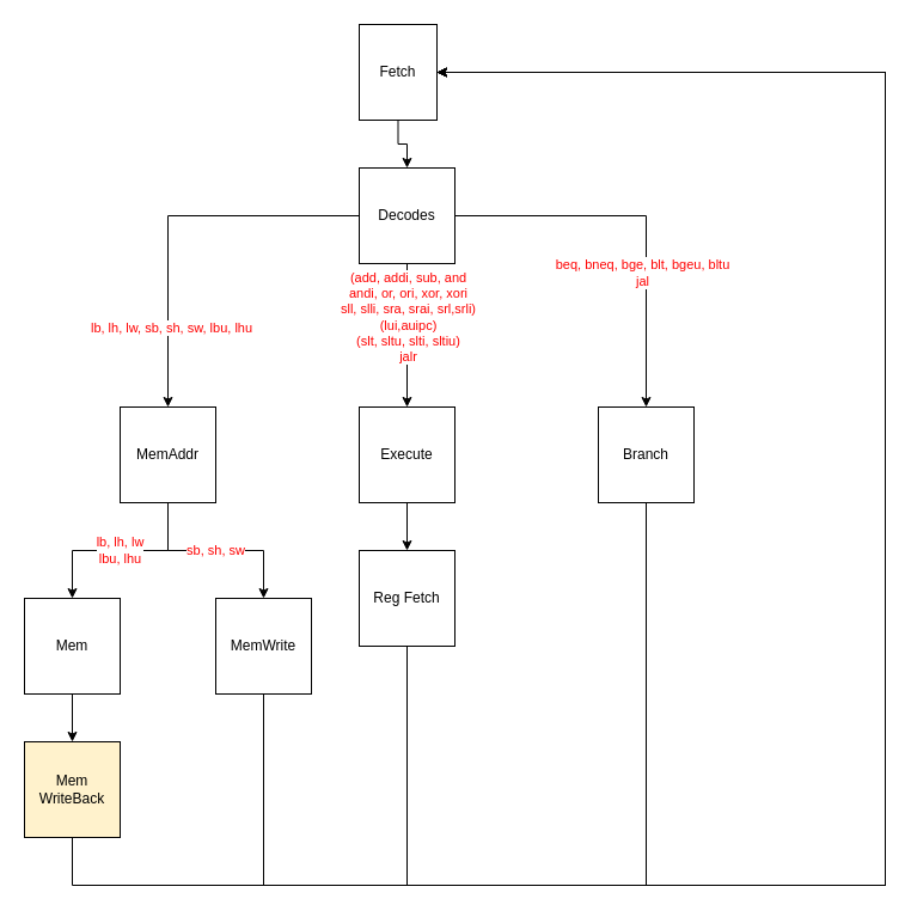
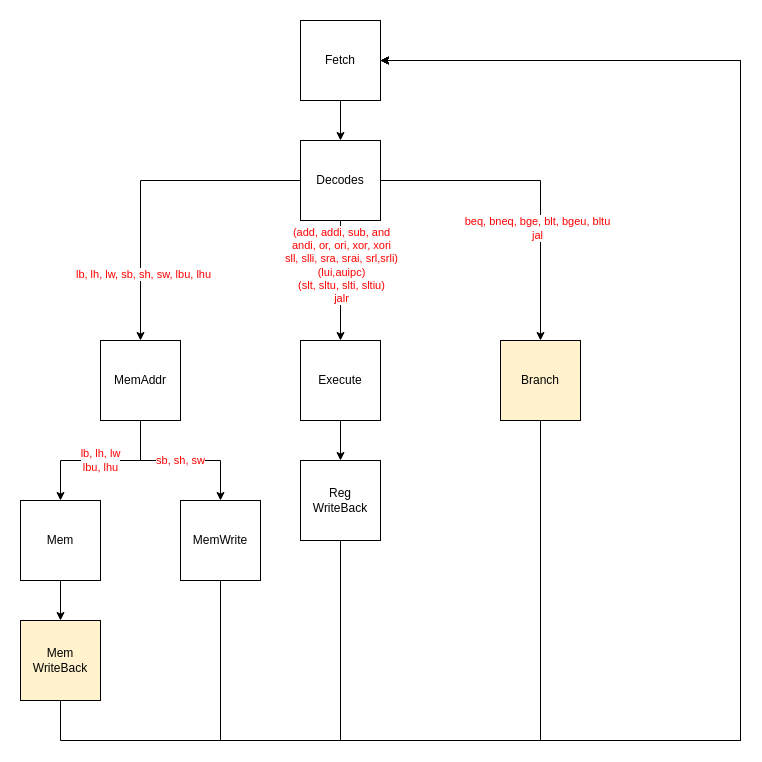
- <mxCell id="3" value="Fetch" style="whiteSpace=wrap;html=1;aspect=fixed;" parent="1" vertex="1"><mxGeometry x="300" y="20" width="65" height="80" as="geometry" /></mxCell>
+ <mxCell id="3" value="Fetch" style="whiteSpace=wrap;html=1;aspect=fixed;" parent="1" vertex="1"><mxGeometry x="300" y="20" width="80" height="80" as="geometry" /></mxCell>
- <mxCell id="12" value="Branch" style="whiteSpace=wrap;html=1;aspect=fixed;" parent="1" vertex="1"><mxGeometry x="500" y="340" width="80" height="80" as="geometry" /></mxCell>
+ <mxCell id="12" value="Branch" style="whiteSpace=wrap;html=1;aspect=fixed;fillColor=#fff2cc;" parent="1" vertex="1"><mxGeometry x="500" y="340" width="80" height="80" as="geometry" /></mxCell>
- <mxCell id="19" value="Reg Fetch" style="whiteSpace=wrap;html=1;aspect=fixed;" parent="1" vertex="1"><mxGeometry x="300" y="460" width="80" height="80" as="geometry" /></mxCell>
+ <mxCell id="19" value="Reg WriteBack" style="whiteSpace=wrap;html=1;aspect=fixed;" parent="1" vertex="1"><mxGeometry x="300" y="460" width="80" height="80" as="geometry" /></mxCell>
